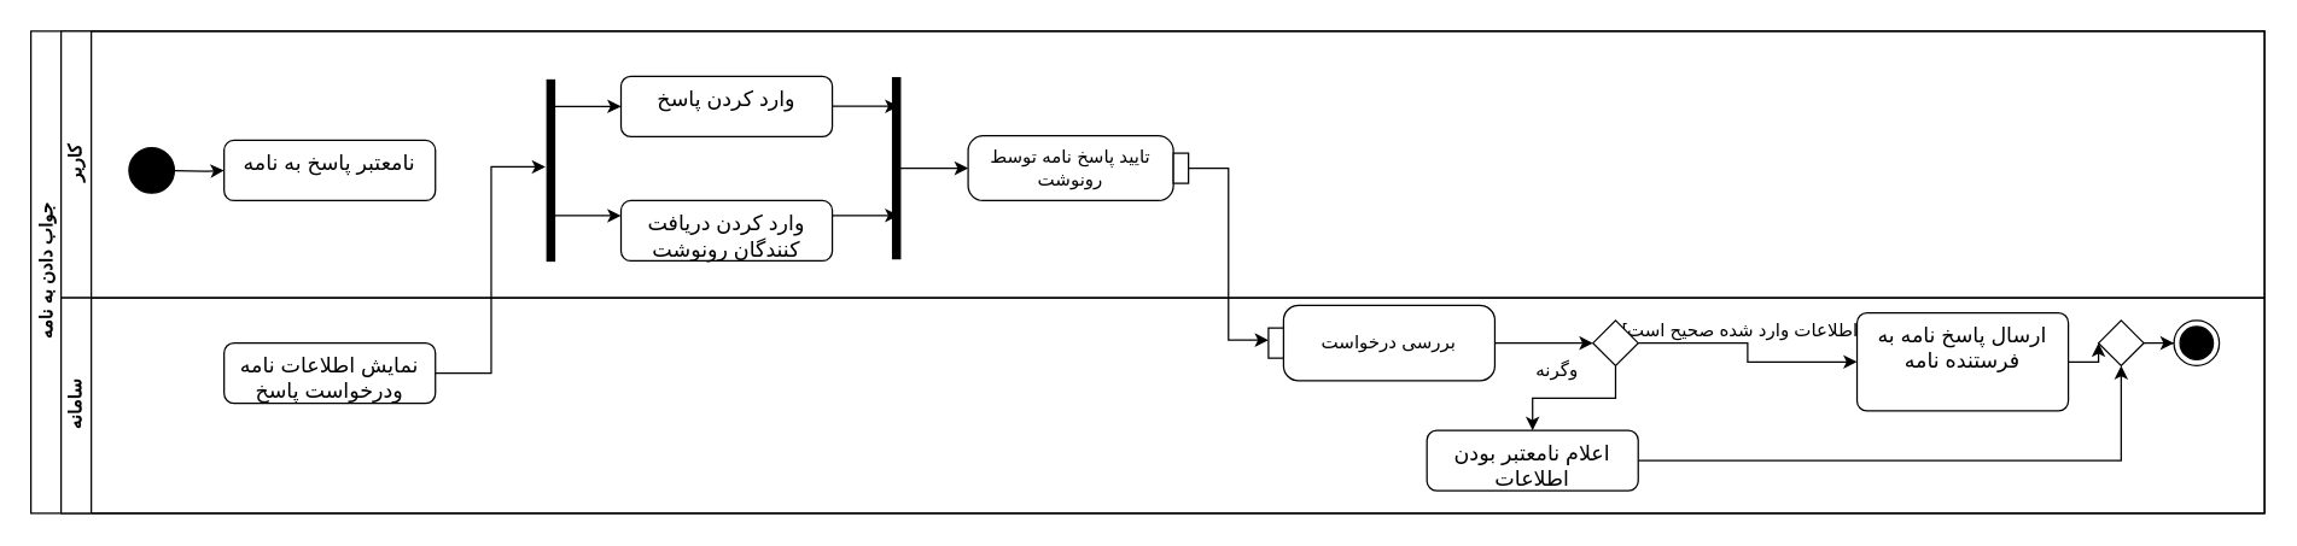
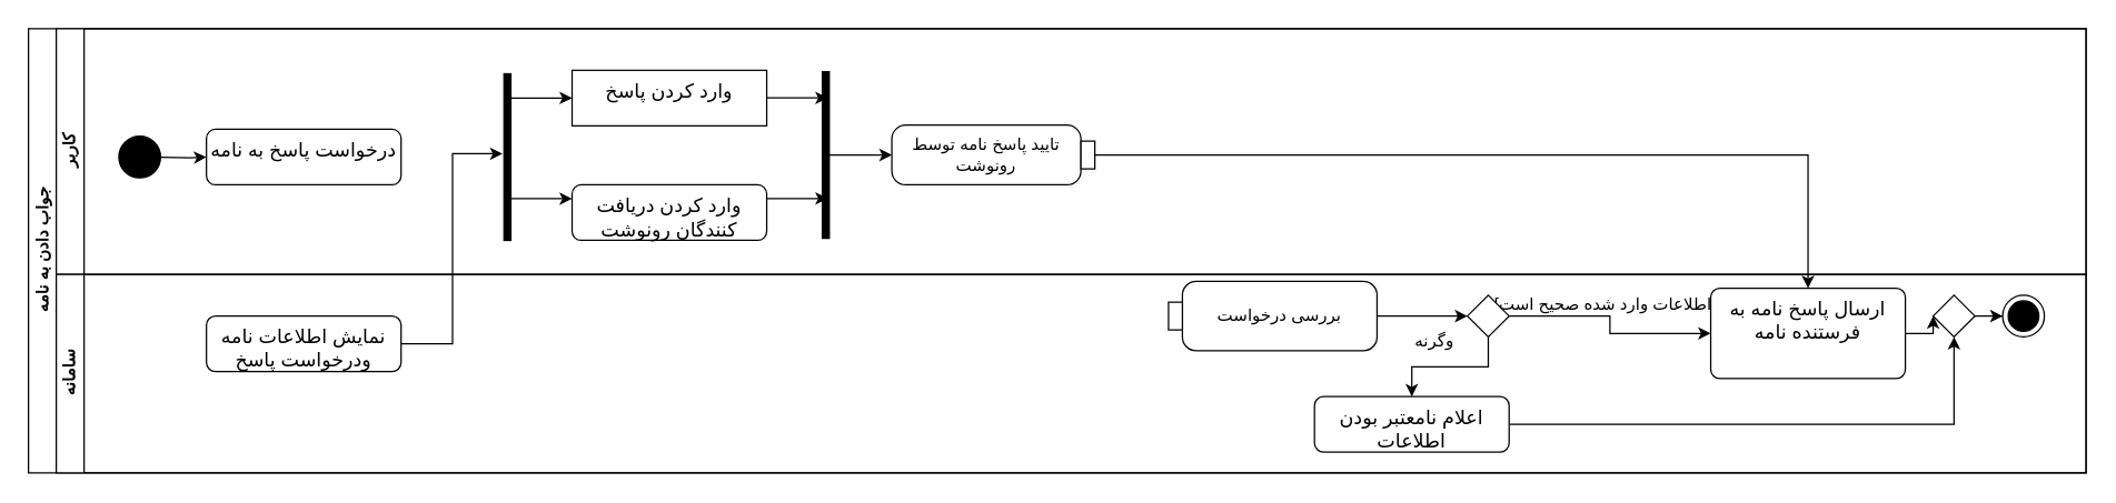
- <mxCell id="7" value="&lt;span style=&quot;font-size: 14px;&quot;&gt;وارد کردن پاسخ&lt;/span&gt;" style="html=1;align=center;verticalAlign=top;rounded=1;absoluteArcSize=1;arcSize=13;dashed=0;whiteSpace=wrap;" vertex="1" parent="3"><mxGeometry x="371" y="30" width="140" height="40" as="geometry" /></mxCell>
+ <mxCell id="7" value="&lt;span style=&quot;font-size: 14px;&quot;&gt;وارد کردن پاسخ&lt;/span&gt;" style="html=1;align=center;verticalAlign=top;absoluteArcSize=1;arcSize=13;dashed=0;whiteSpace=wrap;rounded=0;" vertex="1" parent="3"><mxGeometry x="371" y="30" width="140" height="40" as="geometry" /></mxCell>
- <mxCell id="6" value="&lt;font style=&quot;font-size: 14px;&quot;&gt;نامعتبر پاسخ به نامه&lt;/font&gt;" style="html=1;align=center;verticalAlign=top;rounded=1;absoluteArcSize=1;arcSize=13;dashed=0;whiteSpace=wrap;" vertex="1" parent="3"><mxGeometry x="108" y="72.5" width="140" height="40" as="geometry" /></mxCell>
+ <mxCell id="6" value="&lt;font style=&quot;font-size: 14px;&quot;&gt;درخواست پاسخ به نامه&lt;/font&gt;" style="html=1;align=center;verticalAlign=top;rounded=1;absoluteArcSize=1;arcSize=13;dashed=0;whiteSpace=wrap;" vertex="1" parent="3"><mxGeometry x="108" y="72.5" width="140" height="40" as="geometry" /></mxCell>
- <mxCell id="33" style="edgeStyle=orthogonalEdgeStyle;rounded=0;orthogonalLoop=1;jettySize=auto;html=1;entryX=1;entryY=0.46;entryDx=0;entryDy=0;entryPerimeter=0;" edge="1" parent="2" source="8" target="27"><mxGeometry relative="1" as="geometry"><mxPoint x="830" y="290" as="targetPoint" /></mxGeometry></mxCell>
+ <mxCell id="33" style="edgeStyle=orthogonalEdgeStyle;rounded=0;orthogonalLoop=1;jettySize=auto;html=1;" edge="1" parent="2" source="8" target="28"><mxGeometry relative="1" as="geometry"><mxPoint x="830" y="290" as="targetPoint" /></mxGeometry></mxCell>
